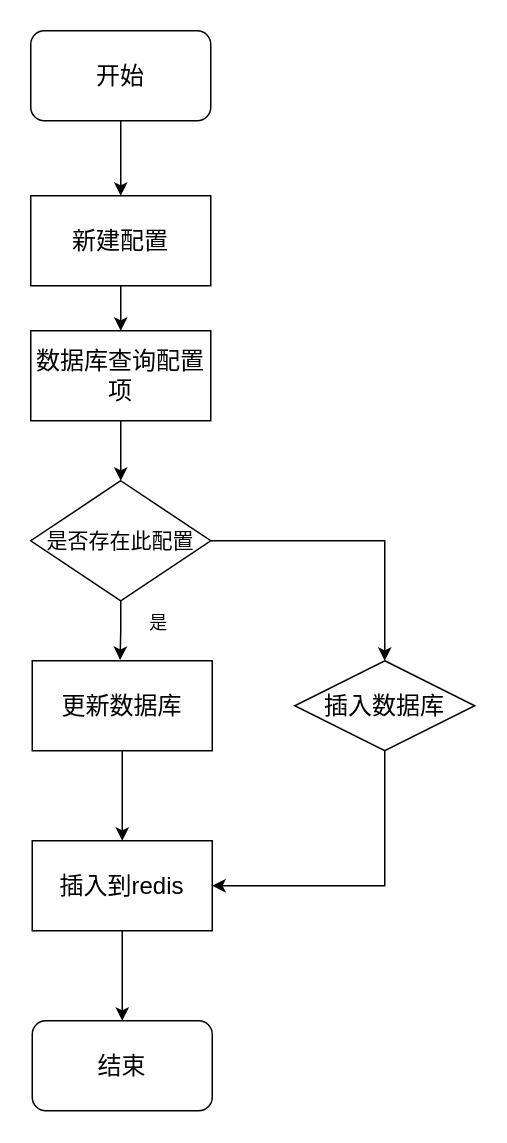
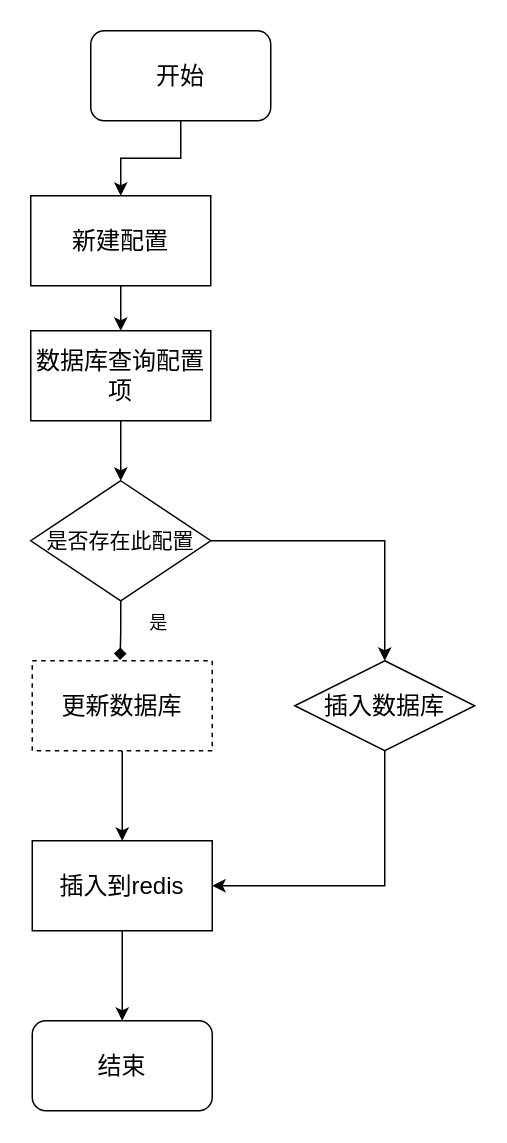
- <mxCell id="3" value="&lt;font style=&quot;font-size: 16px;&quot;&gt;开始&lt;/font&gt;" style="rounded=1;whiteSpace=wrap;html=1;" vertex="1" parent="1"><mxGeometry x="20" y="20" width="120" height="60" as="geometry" /></mxCell>
+ <mxCell id="3" value="&lt;font style=&quot;font-size: 16px;&quot;&gt;开始&lt;/font&gt;" style="rounded=1;whiteSpace=wrap;html=1;" vertex="1" parent="1"><mxGeometry x="60" y="20" width="120" height="60" as="geometry" /></mxCell>
- <mxCell id="14" style="edgeStyle=orthogonalEdgeStyle;rounded=0;orthogonalLoop=1;jettySize=auto;html=1;entryX=0.488;entryY=-0.008;entryDx=0;entryDy=0;entryPerimeter=0;" edge="1" parent="1" source="15" target="17"><mxGeometry relative="1" as="geometry" /></mxCell>
+ <mxCell id="14" style="edgeStyle=orthogonalEdgeStyle;rounded=0;orthogonalLoop=1;jettySize=auto;html=1;entryX=0.488;entryY=-0.008;entryDx=0;entryDy=0;entryPerimeter=0;endArrow=diamond;" edge="1" parent="1" source="15" target="17"><mxGeometry relative="1" as="geometry" /></mxCell>
- <mxCell id="17" value="&lt;span style=&quot;font-size: 16px;&quot;&gt;更新数据库&lt;/span&gt;" style="rounded=0;whiteSpace=wrap;html=1;" vertex="1" parent="1"><mxGeometry x="21" y="440" width="120" height="60" as="geometry" /></mxCell>
+ <mxCell id="17" value="&lt;span style=&quot;font-size: 16px;&quot;&gt;更新数据库&lt;/span&gt;" style="rounded=0;whiteSpace=wrap;html=1;dashed=1;" vertex="1" parent="1"><mxGeometry x="21" y="440" width="120" height="60" as="geometry" /></mxCell>
